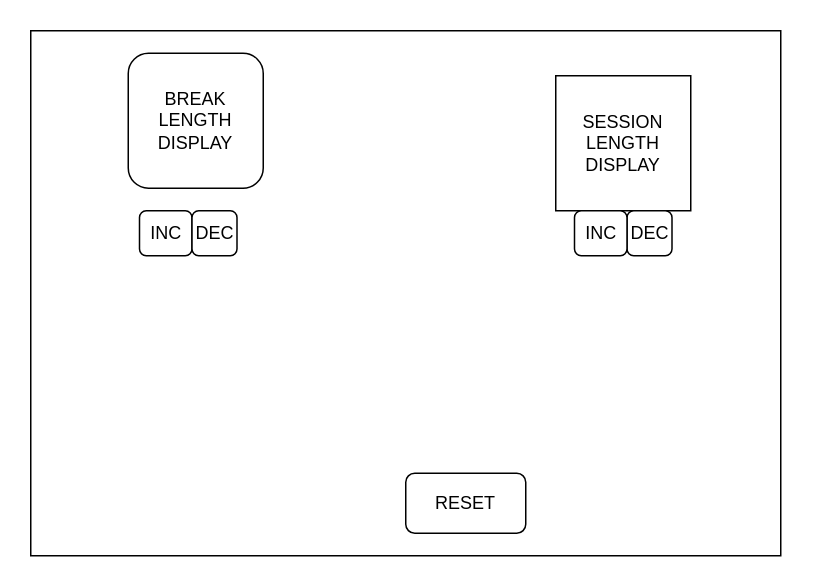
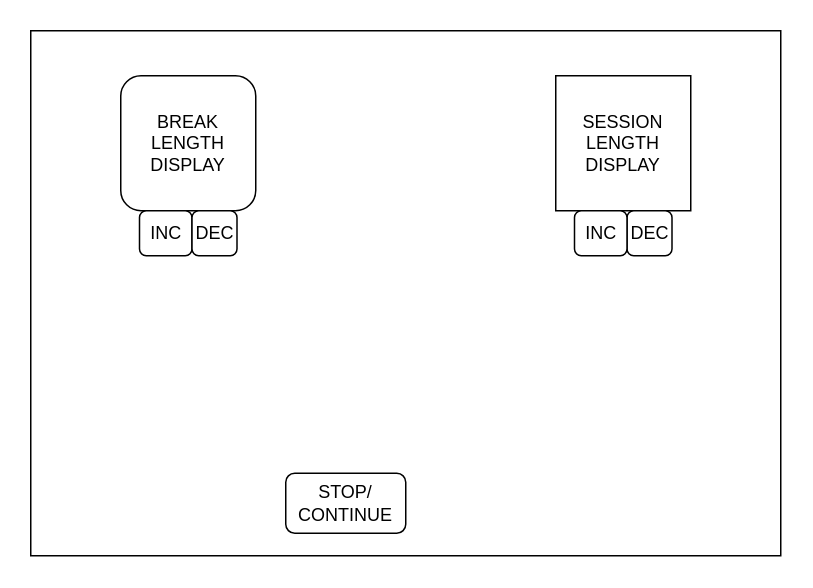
- <mxCell id="3" value="BREAK LENGTH DISPLAY" style="rounded=1;whiteSpace=wrap;html=1;" vertex="1" parent="1"><mxGeometry x="85" y="35" width="90" height="90" as="geometry" /></mxCell>
+ <mxCell id="3" value="BREAK LENGTH DISPLAY" style="rounded=1;whiteSpace=wrap;html=1;" vertex="1" parent="1"><mxGeometry x="80" y="50" width="90" height="90" as="geometry" /></mxCell>
+ <mxCell id="5" value="STOP/&lt;div&gt;CONTINUE&lt;/div&gt;" style="rounded=1;whiteSpace=wrap;html=1;" vertex="1" parent="1"><mxGeometry x="190" y="315" width="80" height="40" as="geometry" /></mxCell>
- <mxCell id="6" value="RESET" style="rounded=1;whiteSpace=wrap;html=1;" vertex="1" parent="1"><mxGeometry x="270" y="315" width="80" height="40" as="geometry" /></mxCell>
